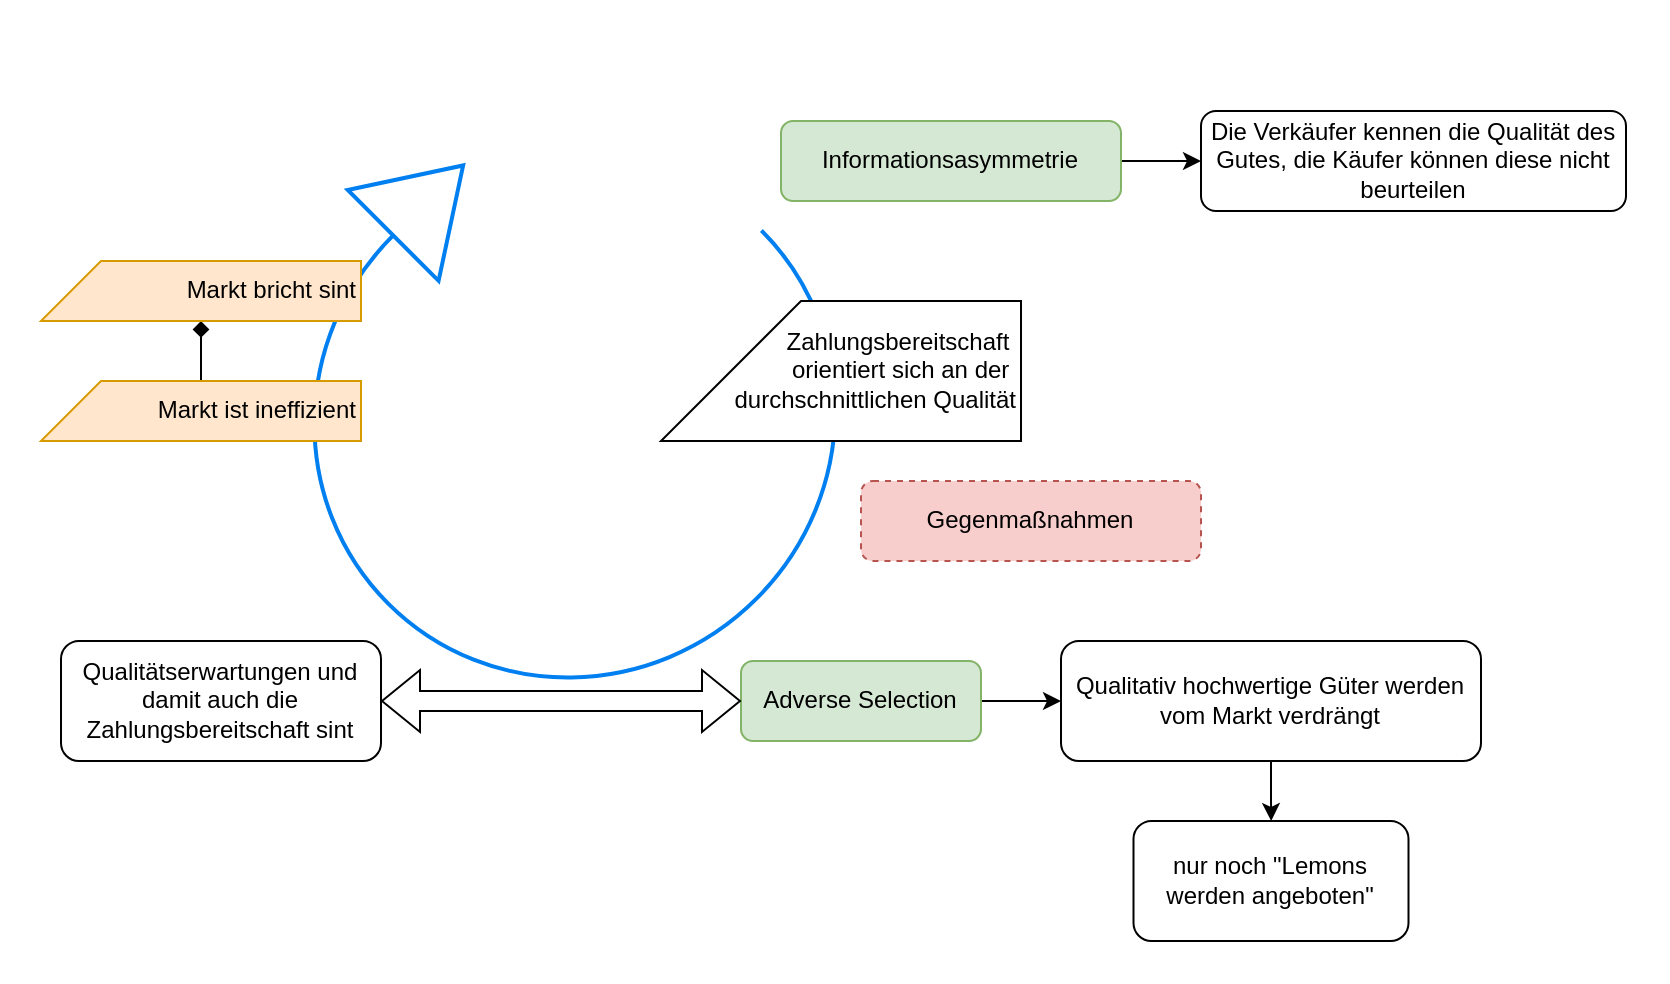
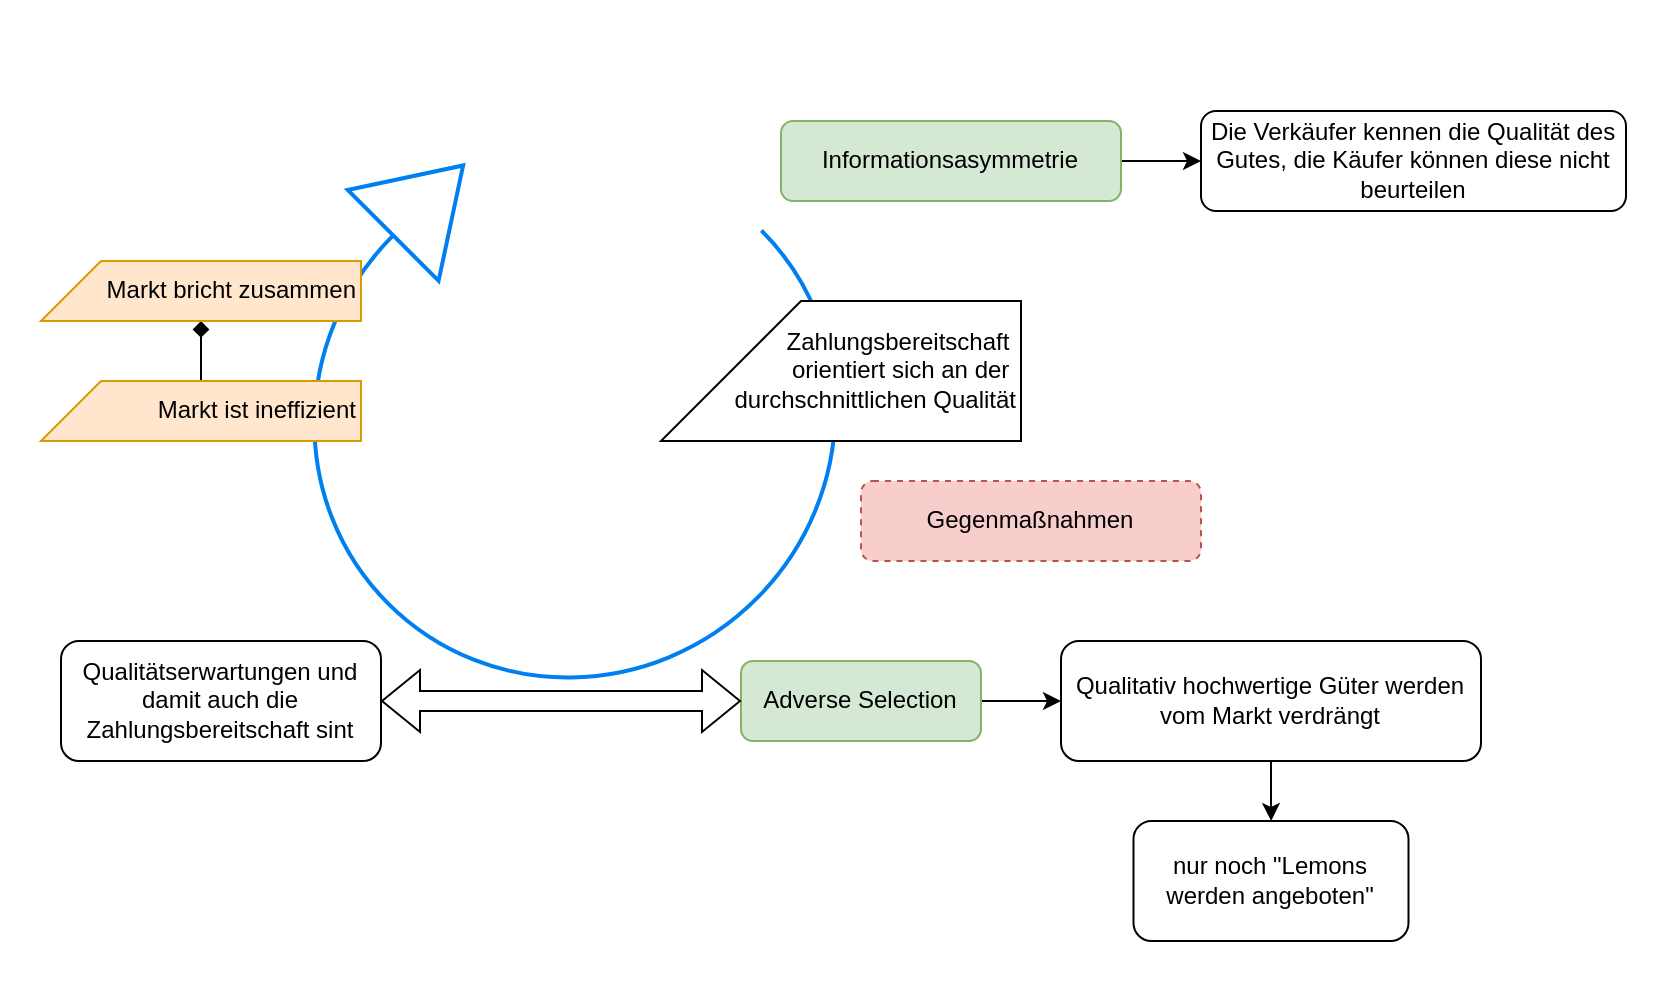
- <mxCell id="17" value="Markt bricht sint" style="shape=card;whiteSpace=wrap;html=1;size=120;align=right;fillColor=#ffe6cc;strokeColor=#d79b00;" vertex="1" parent="1"><mxGeometry x="20" y="98" width="160" height="30" as="geometry" /></mxCell>
+ <mxCell id="17" value="Markt bricht zusammen" style="shape=card;whiteSpace=wrap;html=1;size=120;align=right;fillColor=#ffe6cc;strokeColor=#d79b00;" vertex="1" parent="1"><mxGeometry x="20" y="98" width="160" height="30" as="geometry" /></mxCell>
